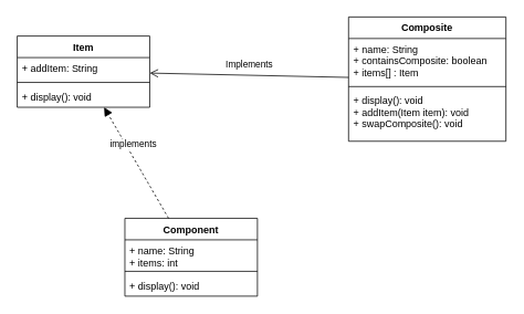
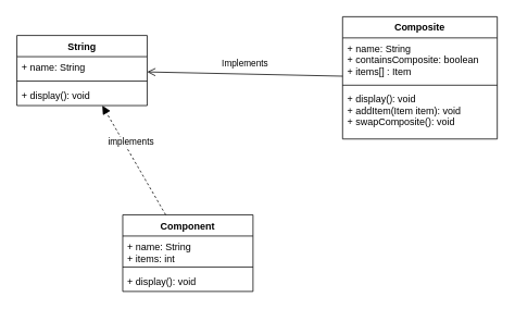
- <mxCell id="6" value="Item" style="swimlane;fontStyle=1;align=center;verticalAlign=top;childLayout=stackLayout;horizontal=1;startSize=26;horizontalStack=0;resizeParent=1;resizeParentMax=0;resizeLast=0;collapsible=1;marginBottom=0;" vertex="1" parent="1"><mxGeometry x="20" y="43" width="160" height="86" as="geometry" /></mxCell>
+ <mxCell id="6" value="String" style="swimlane;fontStyle=1;align=center;verticalAlign=top;childLayout=stackLayout;horizontal=1;startSize=26;horizontalStack=0;resizeParent=1;resizeParentMax=0;resizeLast=0;collapsible=1;marginBottom=0;" vertex="1" parent="1"><mxGeometry x="20" y="43" width="160" height="86" as="geometry" /></mxCell>
- <mxCell id="7" value="+ addItem: String" style="text;strokeColor=none;fillColor=none;align=left;verticalAlign=top;spacingLeft=4;spacingRight=4;overflow=hidden;rotatable=0;points=[[0,0.5],[1,0.5]];portConstraint=eastwest;" vertex="1" parent="6"><mxGeometry y="26" width="160" height="26" as="geometry" /></mxCell>
+ <mxCell id="7" value="+ name: String" style="text;strokeColor=none;fillColor=none;align=left;verticalAlign=top;spacingLeft=4;spacingRight=4;overflow=hidden;rotatable=0;points=[[0,0.5],[1,0.5]];portConstraint=eastwest;" vertex="1" parent="6"><mxGeometry y="26" width="160" height="26" as="geometry" /></mxCell>
